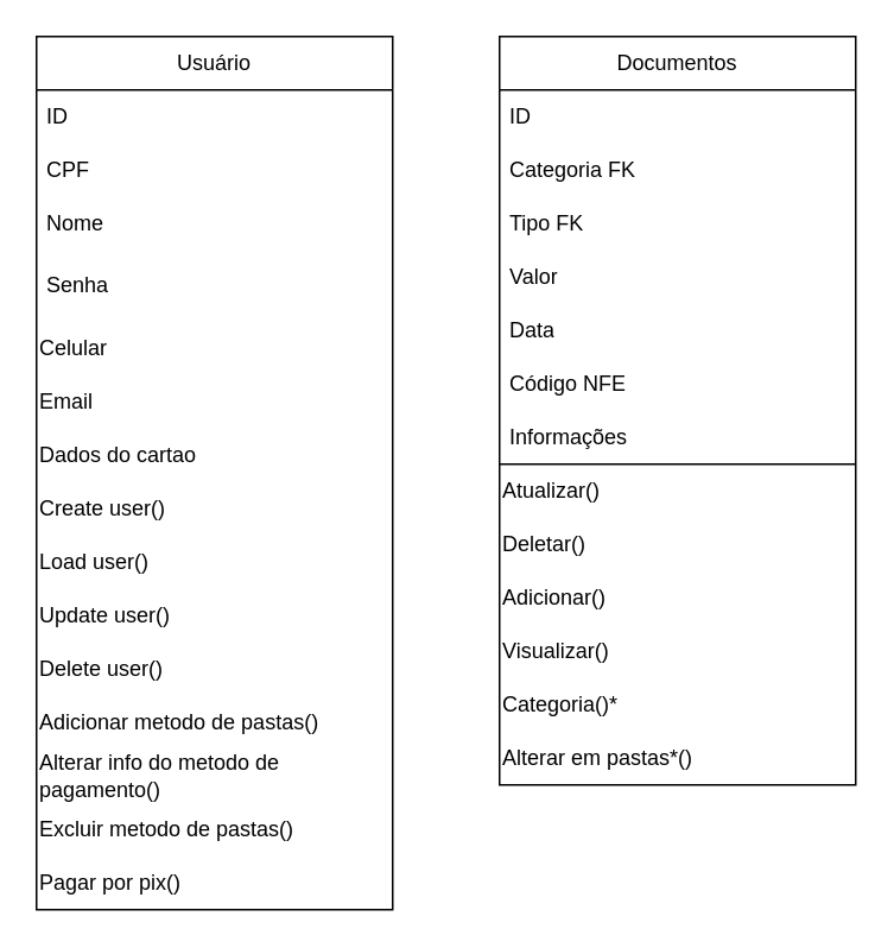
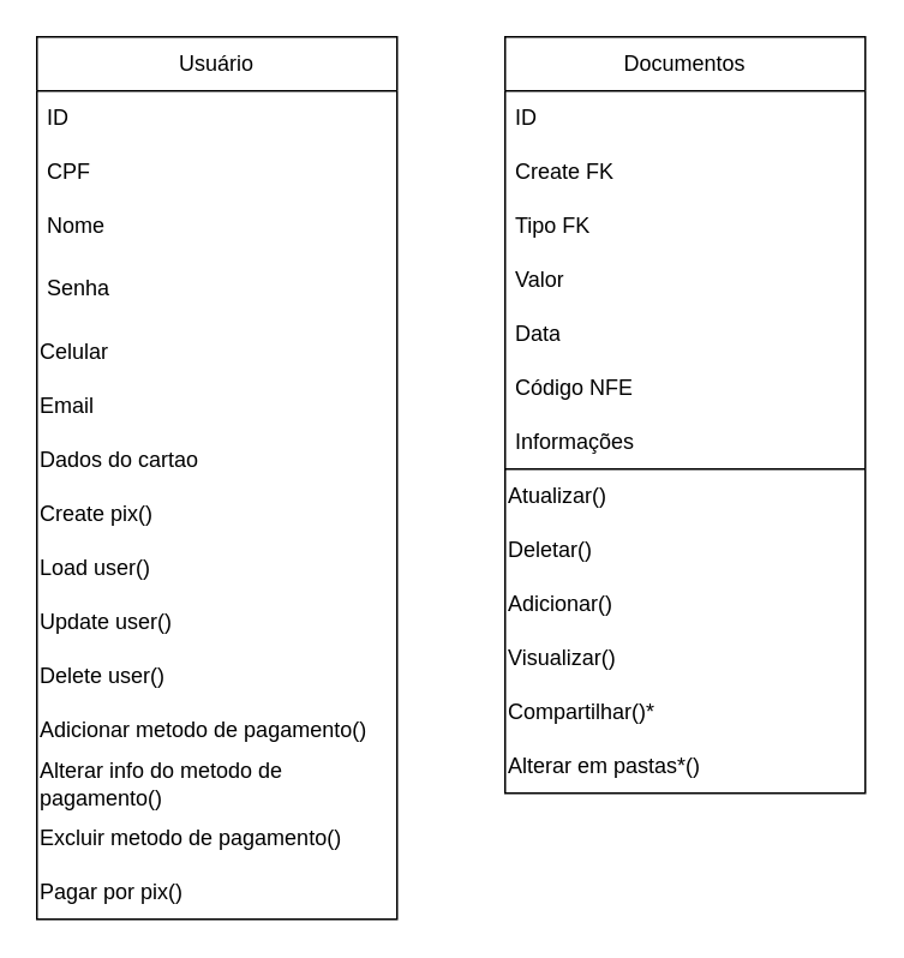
- <mxCell id="20" value="Categoria FK" style="text;strokeColor=none;fillColor=none;align=left;verticalAlign=middle;spacingLeft=4;spacingRight=4;overflow=hidden;points=[[0,0.5],[1,0.5]];portConstraint=eastwest;rotatable=0;whiteSpace=wrap;html=1;" parent="18" vertex="1"><mxGeometry y="60" width="200" height="30" as="geometry" /></mxCell>
+ <mxCell id="20" value="Create FK" style="text;strokeColor=none;fillColor=none;align=left;verticalAlign=middle;spacingLeft=4;spacingRight=4;overflow=hidden;points=[[0,0.5],[1,0.5]];portConstraint=eastwest;rotatable=0;whiteSpace=wrap;html=1;" parent="18" vertex="1"><mxGeometry y="60" width="200" height="30" as="geometry" /></mxCell>
- <mxCell id="10" value="Create user()" style="text;html=1;align=left;verticalAlign=middle;whiteSpace=wrap;rounded=0;" parent="2" vertex="1"><mxGeometry y="250" width="200" height="30" as="geometry" /></mxCell>
+ <mxCell id="10" value="Create pix()" style="text;html=1;align=left;verticalAlign=middle;whiteSpace=wrap;rounded=0;" parent="2" vertex="1"><mxGeometry y="250" width="200" height="30" as="geometry" /></mxCell>
- <mxCell id="30" value="Categoria()*" style="text;html=1;align=left;verticalAlign=middle;whiteSpace=wrap;rounded=0;" parent="18" vertex="1"><mxGeometry y="360" width="200" height="30" as="geometry" /></mxCell>
+ <mxCell id="30" value="Compartilhar()*" style="text;html=1;align=left;verticalAlign=middle;whiteSpace=wrap;rounded=0;" parent="18" vertex="1"><mxGeometry y="360" width="200" height="30" as="geometry" /></mxCell>
- <mxCell id="14" value="Adicionar metodo de pastas()" style="text;html=1;align=left;verticalAlign=middle;whiteSpace=wrap;rounded=0;" vertex="1" parent="2"><mxGeometry y="370" width="200" height="30" as="geometry" /></mxCell>
+ <mxCell id="14" value="Adicionar metodo de pagamento()" style="text;html=1;align=left;verticalAlign=middle;whiteSpace=wrap;rounded=0;" vertex="1" parent="2"><mxGeometry y="370" width="200" height="30" as="geometry" /></mxCell>
- <mxCell id="16" value="Excluir metodo de pastas()" style="text;html=1;align=left;verticalAlign=middle;whiteSpace=wrap;rounded=0;" vertex="1" parent="2"><mxGeometry y="430" width="200" height="30" as="geometry" /></mxCell>
+ <mxCell id="16" value="Excluir metodo de pagamento()" style="text;html=1;align=left;verticalAlign=middle;whiteSpace=wrap;rounded=0;" vertex="1" parent="2"><mxGeometry y="430" width="200" height="30" as="geometry" /></mxCell>
